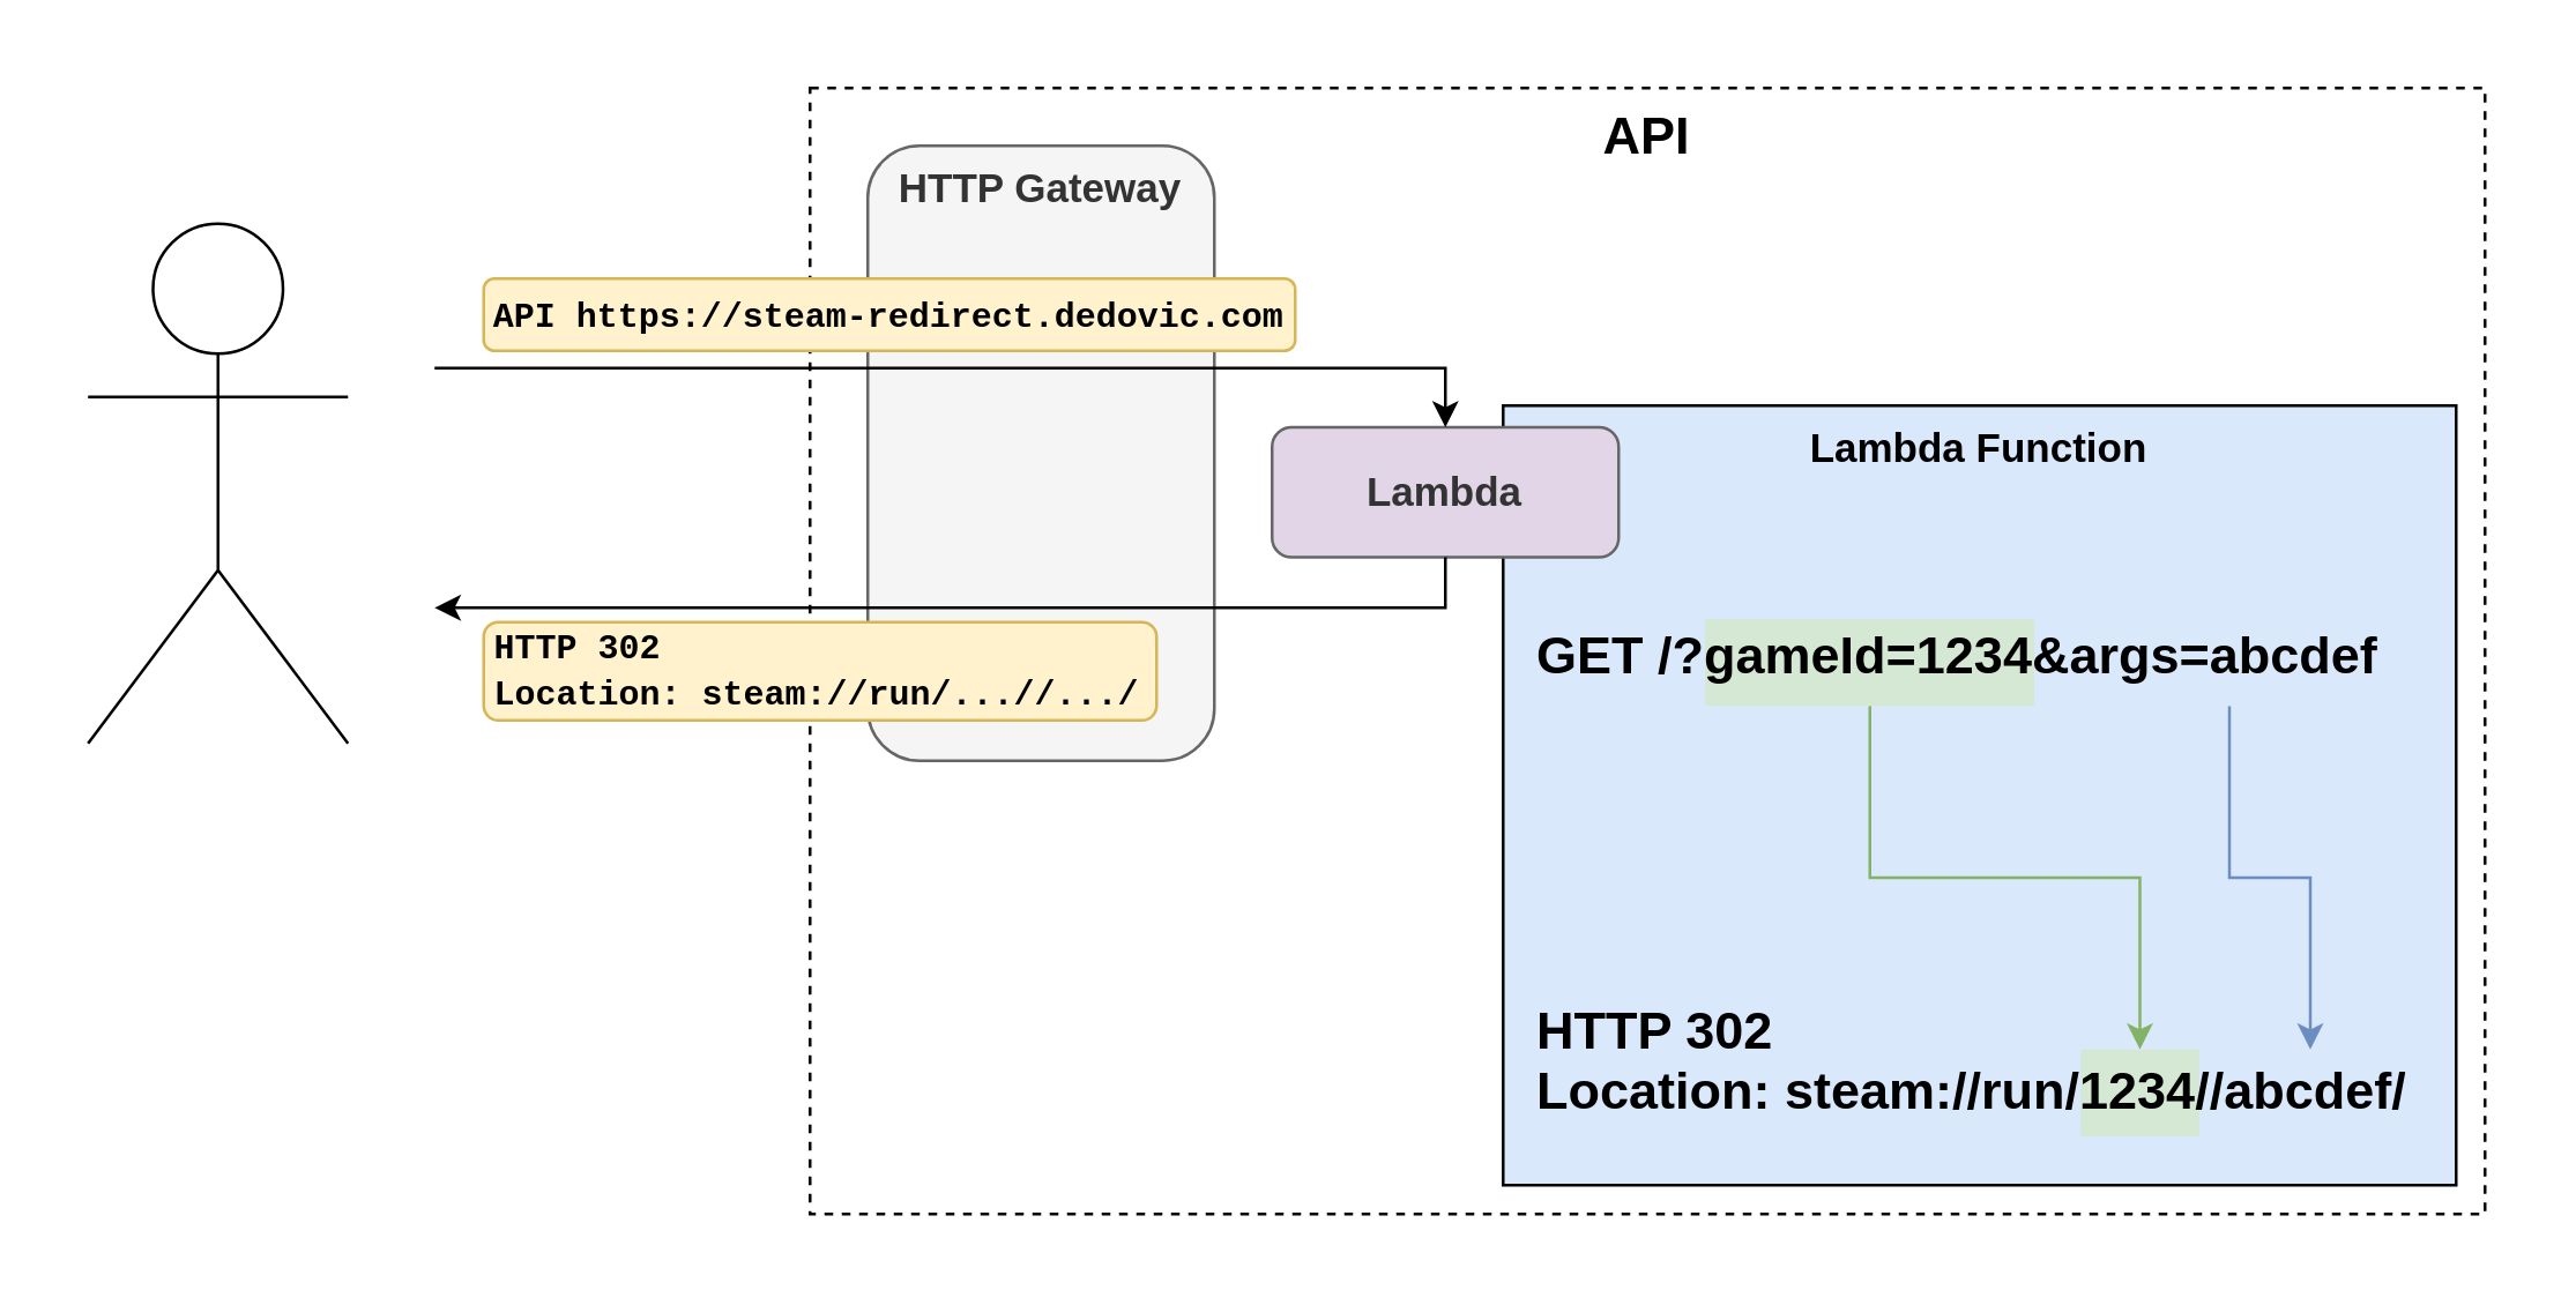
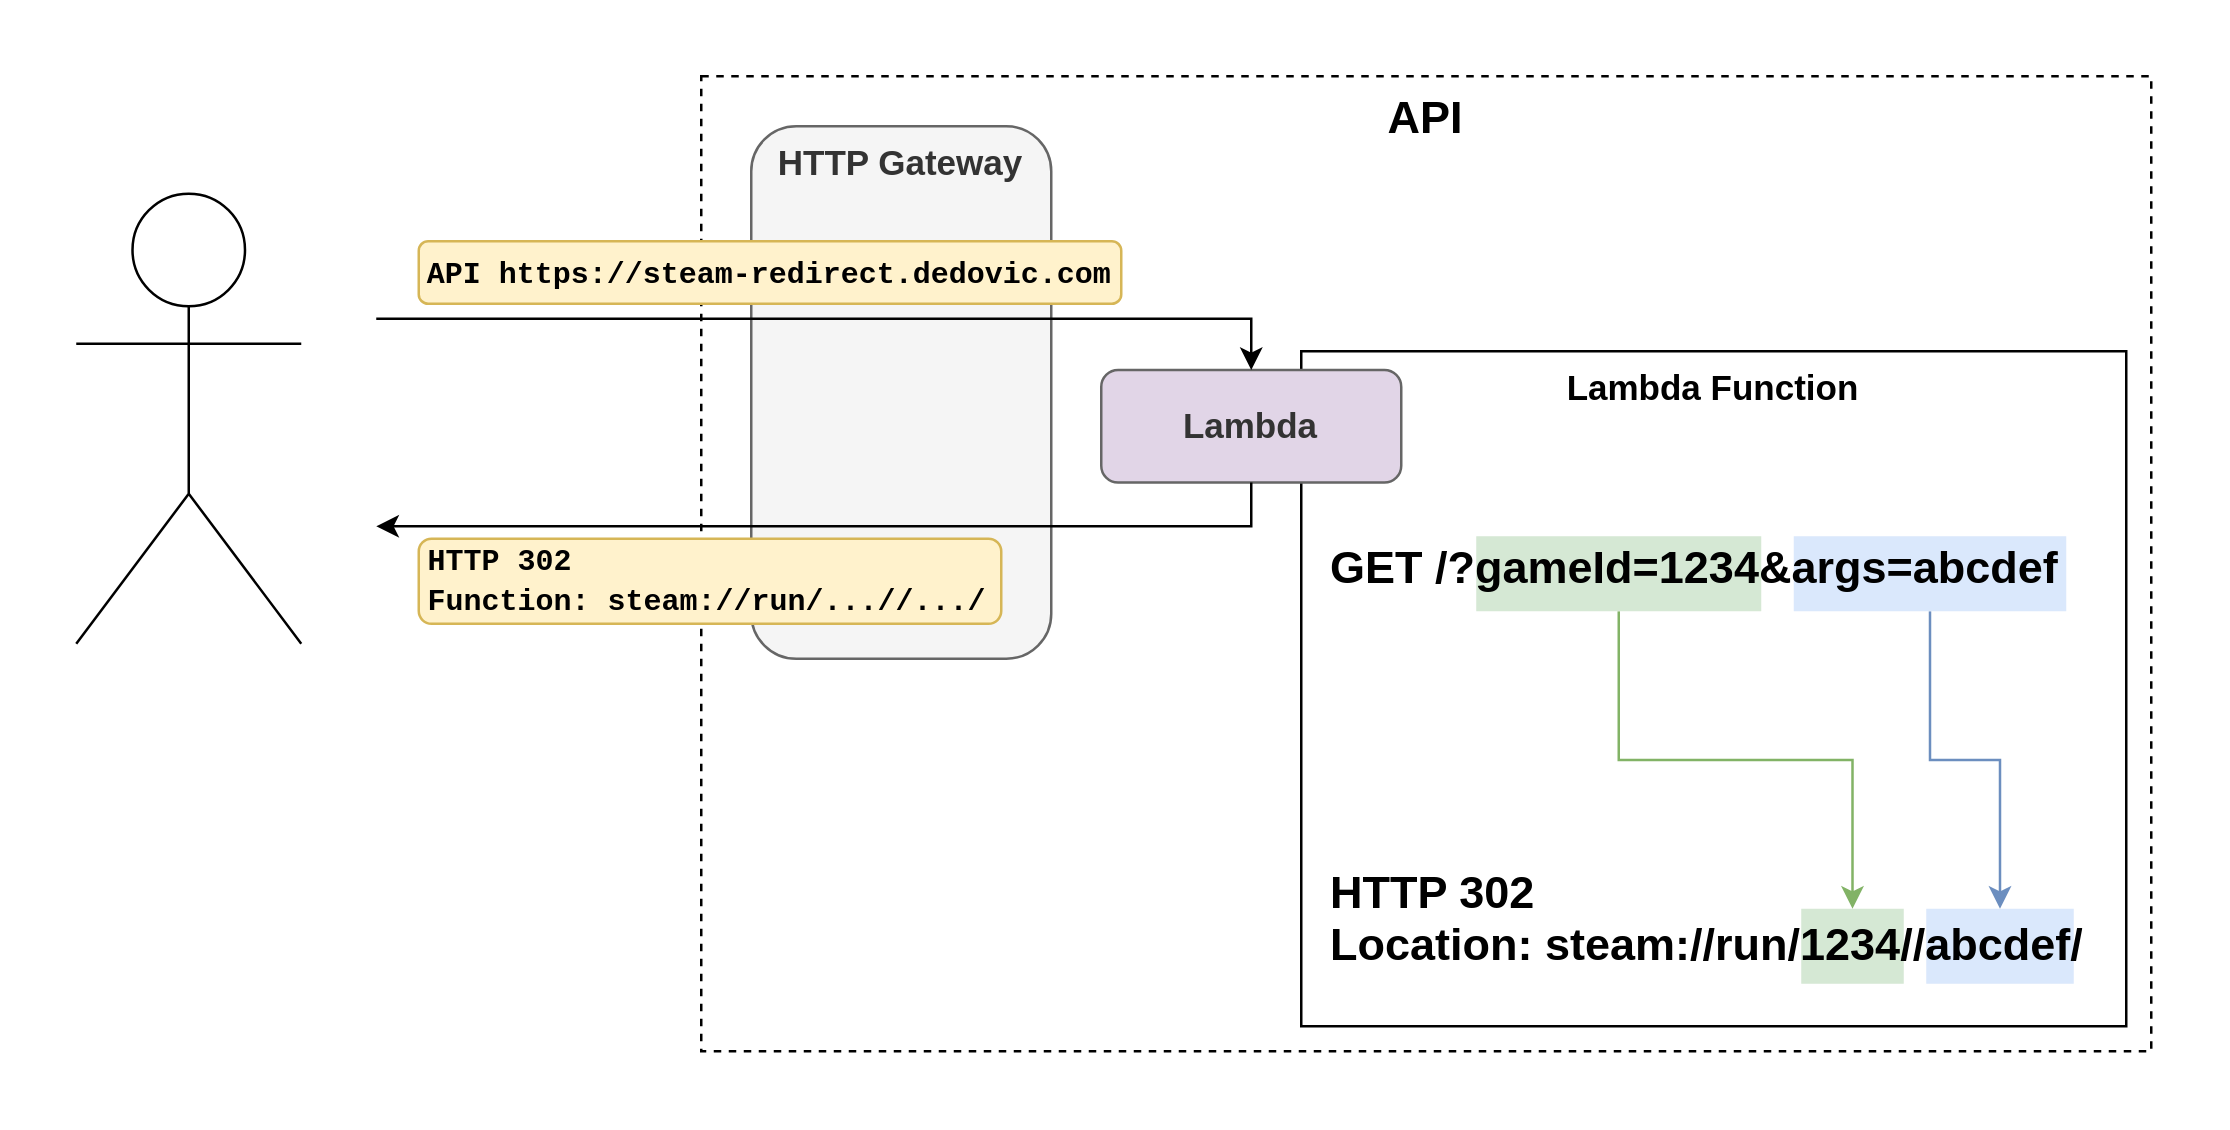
- <mxCell id="19" value="&lt;div&gt;&lt;font style=&quot;font-size: 12px;&quot; face=&quot;Courier New&quot;&gt;&lt;b&gt;&lt;span style=&quot;font-size: 12px;&quot;&gt;HTTP 302&lt;/span&gt;&lt;/b&gt;&lt;/font&gt;&lt;/div&gt;&lt;div&gt;&lt;font style=&quot;font-size: 12px;&quot; face=&quot;Courier New&quot;&gt;&lt;b&gt;&lt;span style=&quot;font-size: 12px;&quot;&gt;Location: steam://run/...//.../&lt;br&gt;&lt;/span&gt;&lt;/b&gt;&lt;/font&gt;&lt;/div&gt;&lt;div&gt;&lt;font style=&quot;font-size: 12px;&quot; face=&quot;Courier New&quot;&gt;&lt;b&gt;&lt;span style=&quot;font-size: 12px;&quot;&gt;&lt;/span&gt;&lt;/b&gt;&lt;/font&gt;&lt;/div&gt;" style="text;whiteSpace=wrap;html=1;fontSize=12;fillColor=#fff2cc;strokeColor=#d6b656;spacing=4;align=left;verticalAlign=middle;rounded=1;" vertex="1" parent="1"><mxGeometry x="167" y="215" width="233" height="34" as="geometry" /></mxCell>
+ <mxCell id="19" value="&lt;div&gt;&lt;font style=&quot;font-size: 12px;&quot; face=&quot;Courier New&quot;&gt;&lt;b&gt;&lt;span style=&quot;font-size: 12px;&quot;&gt;HTTP 302&lt;/span&gt;&lt;/b&gt;&lt;/font&gt;&lt;/div&gt;&lt;div&gt;&lt;font style=&quot;font-size: 12px;&quot; face=&quot;Courier New&quot;&gt;&lt;b&gt;&lt;span style=&quot;font-size: 12px;&quot;&gt;Function: steam://run/...//.../&lt;br&gt;&lt;/span&gt;&lt;/b&gt;&lt;/font&gt;&lt;/div&gt;&lt;div&gt;&lt;font style=&quot;font-size: 12px;&quot; face=&quot;Courier New&quot;&gt;&lt;b&gt;&lt;span style=&quot;font-size: 12px;&quot;&gt;&lt;/span&gt;&lt;/b&gt;&lt;/font&gt;&lt;/div&gt;" style="text;whiteSpace=wrap;html=1;fontSize=12;fillColor=#fff2cc;strokeColor=#d6b656;spacing=4;align=left;verticalAlign=middle;rounded=1;" vertex="1" parent="1"><mxGeometry x="167" y="215" width="233" height="34" as="geometry" /></mxCell>
- <mxCell id="7" value="&lt;b&gt;&lt;font style=&quot;font-size: 14px;&quot;&gt;Lambda Function&lt;/font&gt;&lt;/b&gt;" style="rounded=0;whiteSpace=wrap;html=1;verticalAlign=top;fillColor=#dae8fc;" vertex="1" parent="6"><mxGeometry y="-60" width="330" height="270" as="geometry" /></mxCell>
+ <mxCell id="7" value="&lt;b&gt;&lt;font style=&quot;font-size: 14px;&quot;&gt;Lambda Function&lt;/font&gt;&lt;/b&gt;" style="rounded=0;whiteSpace=wrap;html=1;verticalAlign=top;" vertex="1" parent="6"><mxGeometry y="-60" width="330" height="270" as="geometry" /></mxCell>
